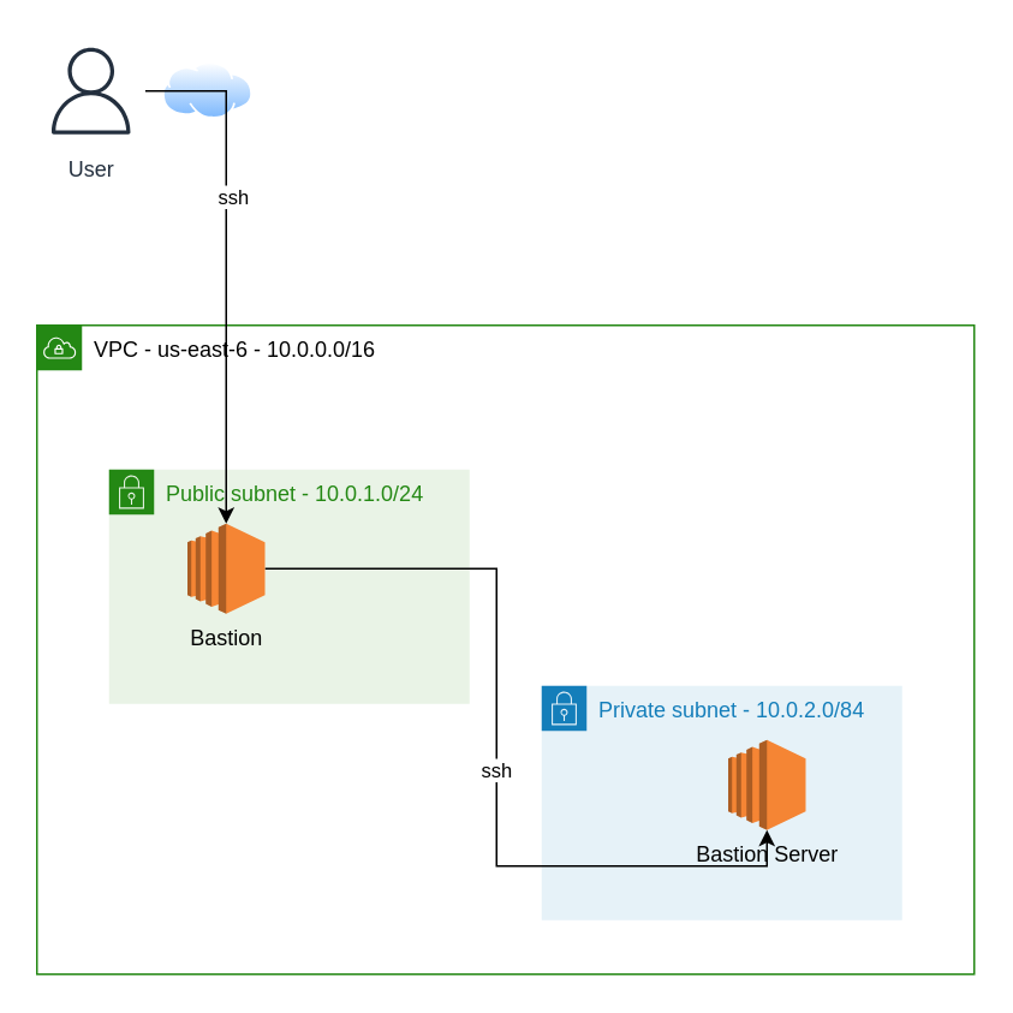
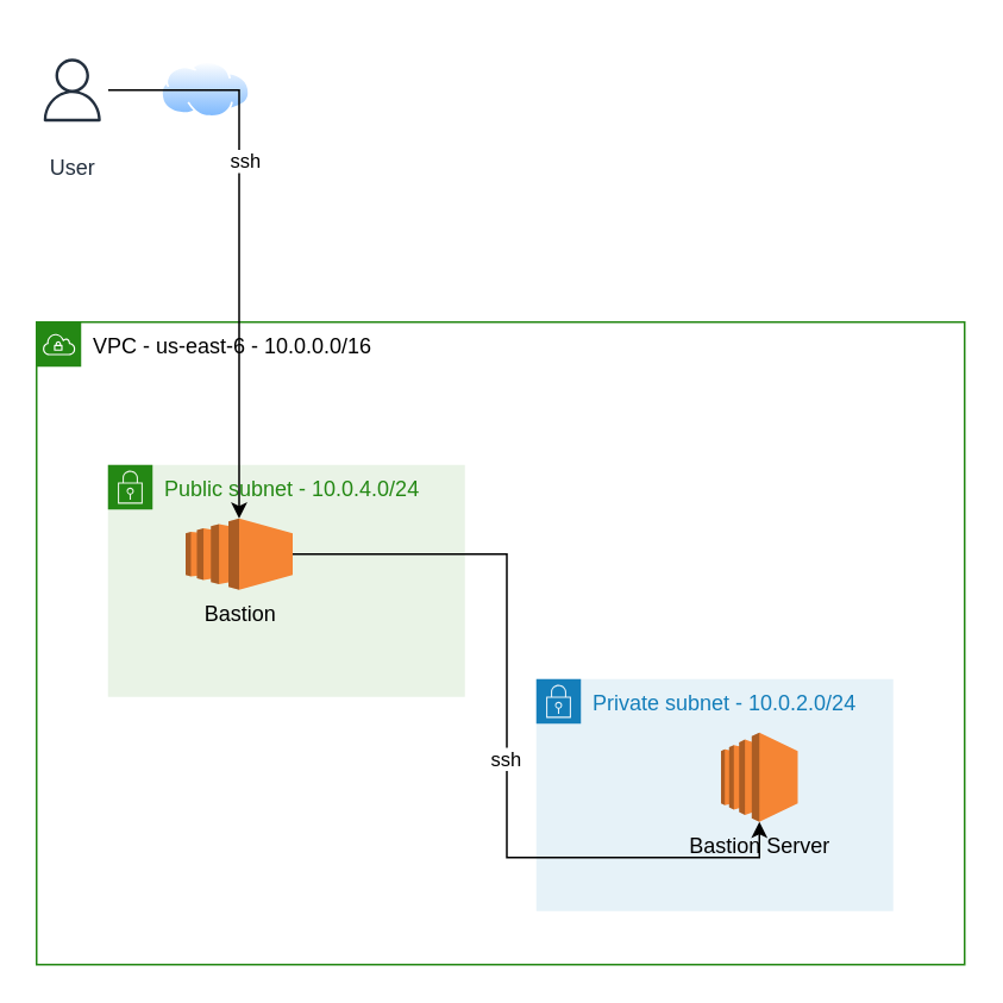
- <mxCell id="12" value="User" style="outlineConnect=0;fontColor=#232F3E;gradientColor=none;strokeColor=#232F3E;fillColor=#ffffff;dashed=0;verticalLabelPosition=bottom;verticalAlign=top;align=center;html=1;fontSize=12;fontStyle=0;aspect=fixed;shape=mxgraph.aws4.resourceIcon;resIcon=mxgraph.aws4.user;" vertex="1" parent="1"><mxGeometry x="20" y="20" width="60" height="60" as="geometry" /></mxCell>
+ <mxCell id="12" value="User" style="outlineConnect=0;fontColor=#232F3E;gradientColor=none;strokeColor=#232F3E;fillColor=#ffffff;dashed=0;verticalLabelPosition=bottom;verticalAlign=top;align=center;html=1;fontSize=12;fontStyle=0;aspect=fixed;shape=mxgraph.aws4.resourceIcon;resIcon=mxgraph.aws4.user;" vertex="1" parent="1"><mxGeometry x="20" y="20" width="40" height="60" as="geometry" /></mxCell>
- <mxCell id="4" value="Public subnet - 10.0.1.0/24" style="points=[[0,0],[0.25,0],[0.5,0],[0.75,0],[1,0],[1,0.25],[1,0.5],[1,0.75],[1,1],[0.75,1],[0.5,1],[0.25,1],[0,1],[0,0.75],[0,0.5],[0,0.25]];outlineConnect=0;gradientColor=none;html=1;whiteSpace=wrap;fontSize=12;fontStyle=0;shape=mxgraph.aws4.group;grIcon=mxgraph.aws4.group_security_group;grStroke=0;strokeColor=#248814;fillColor=#E9F3E6;verticalAlign=top;align=left;spacingLeft=30;fontColor=#248814;dashed=0;" vertex="1" parent="1"><mxGeometry x="60" y="260" width="200" height="130" as="geometry" /></mxCell>
+ <mxCell id="4" value="Public subnet - 10.0.4.0/24" style="points=[[0,0],[0.25,0],[0.5,0],[0.75,0],[1,0],[1,0.25],[1,0.5],[1,0.75],[1,1],[0.75,1],[0.5,1],[0.25,1],[0,1],[0,0.75],[0,0.5],[0,0.25]];outlineConnect=0;gradientColor=none;html=1;whiteSpace=wrap;fontSize=12;fontStyle=0;shape=mxgraph.aws4.group;grIcon=mxgraph.aws4.group_security_group;grStroke=0;strokeColor=#248814;fillColor=#E9F3E6;verticalAlign=top;align=left;spacingLeft=30;fontColor=#248814;dashed=0;" vertex="1" parent="1"><mxGeometry x="60" y="260" width="200" height="130" as="geometry" /></mxCell>
- <mxCell id="7" value="Bastion" style="outlineConnect=0;dashed=0;verticalLabelPosition=bottom;verticalAlign=top;align=center;html=1;shape=mxgraph.aws3.ec2;fillColor=#F58534;gradientColor=none;" vertex="1" parent="1"><mxGeometry x="103.5" y="290" width="43" height="50" as="geometry" /></mxCell>
+ <mxCell id="7" value="Bastion" style="outlineConnect=0;dashed=0;verticalLabelPosition=bottom;verticalAlign=top;align=center;html=1;shape=mxgraph.aws3.ec2;fillColor=#F58534;gradientColor=none;" vertex="1" parent="1"><mxGeometry x="103.5" y="290" width="60" height="40" as="geometry" /></mxCell>
- <mxCell id="3" value="Private subnet - 10.0.2.0/84" style="points=[[0,0],[0.25,0],[0.5,0],[0.75,0],[1,0],[1,0.25],[1,0.5],[1,0.75],[1,1],[0.75,1],[0.5,1],[0.25,1],[0,1],[0,0.75],[0,0.5],[0,0.25]];outlineConnect=0;gradientColor=none;html=1;whiteSpace=wrap;fontSize=12;fontStyle=0;shape=mxgraph.aws4.group;grIcon=mxgraph.aws4.group_security_group;grStroke=0;strokeColor=#147EBA;fillColor=#E6F2F8;verticalAlign=top;align=left;spacingLeft=30;fontColor=#147EBA;dashed=0;" vertex="1" parent="1"><mxGeometry x="300" y="380" width="200" height="130" as="geometry" /></mxCell>
+ <mxCell id="3" value="Private subnet - 10.0.2.0/24" style="points=[[0,0],[0.25,0],[0.5,0],[0.75,0],[1,0],[1,0.25],[1,0.5],[1,0.75],[1,1],[0.75,1],[0.5,1],[0.25,1],[0,1],[0,0.75],[0,0.5],[0,0.25]];outlineConnect=0;gradientColor=none;html=1;whiteSpace=wrap;fontSize=12;fontStyle=0;shape=mxgraph.aws4.group;grIcon=mxgraph.aws4.group_security_group;grStroke=0;strokeColor=#147EBA;fillColor=#E6F2F8;verticalAlign=top;align=left;spacingLeft=30;fontColor=#147EBA;dashed=0;" vertex="1" parent="1"><mxGeometry x="300" y="380" width="200" height="130" as="geometry" /></mxCell>
